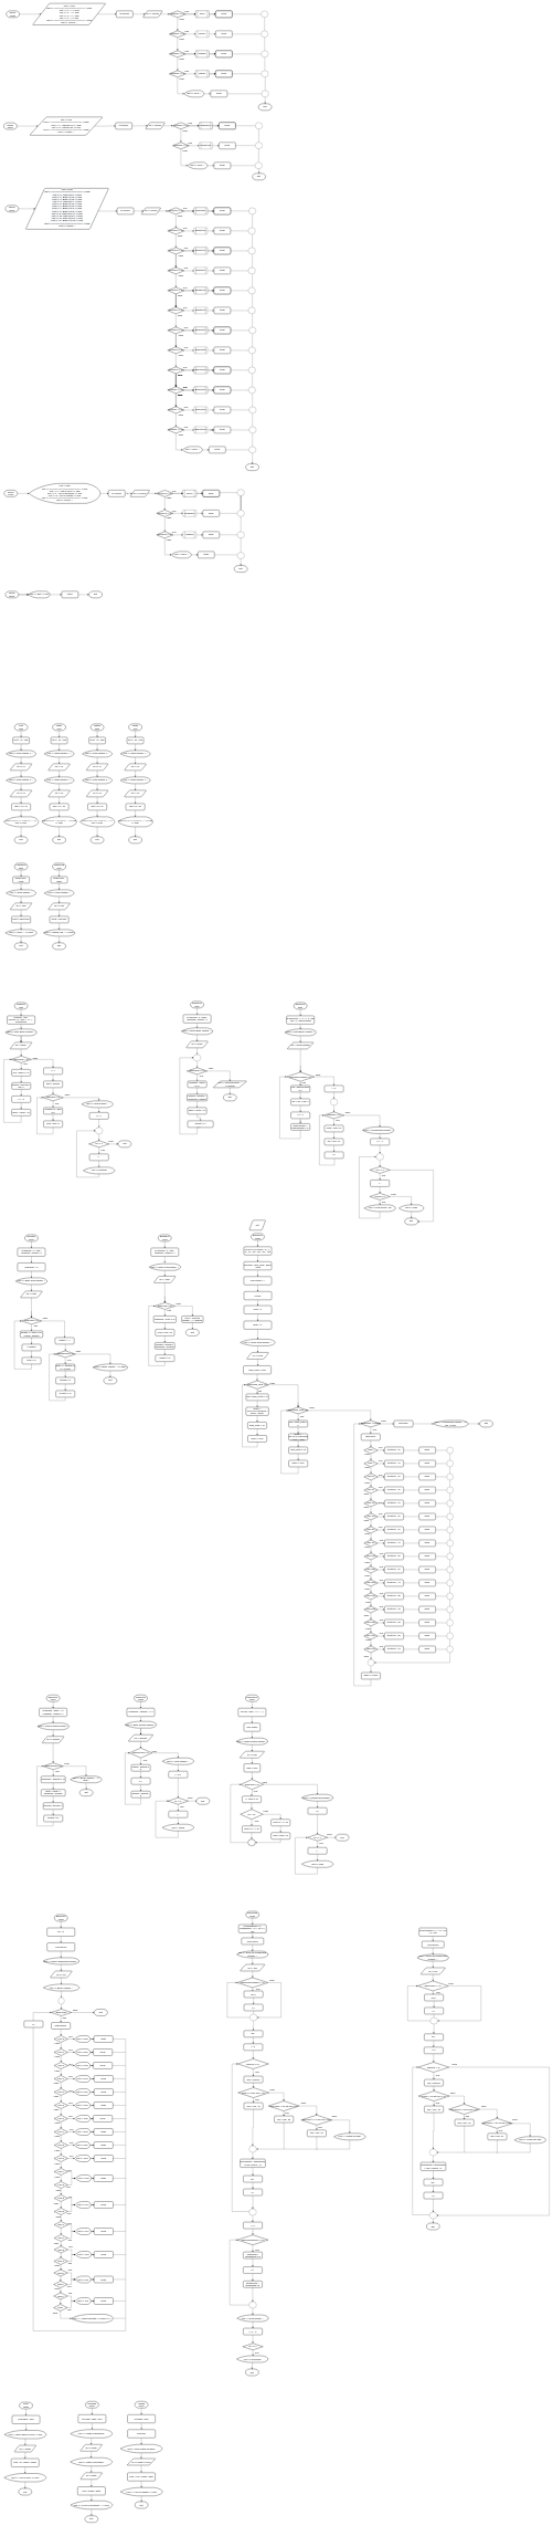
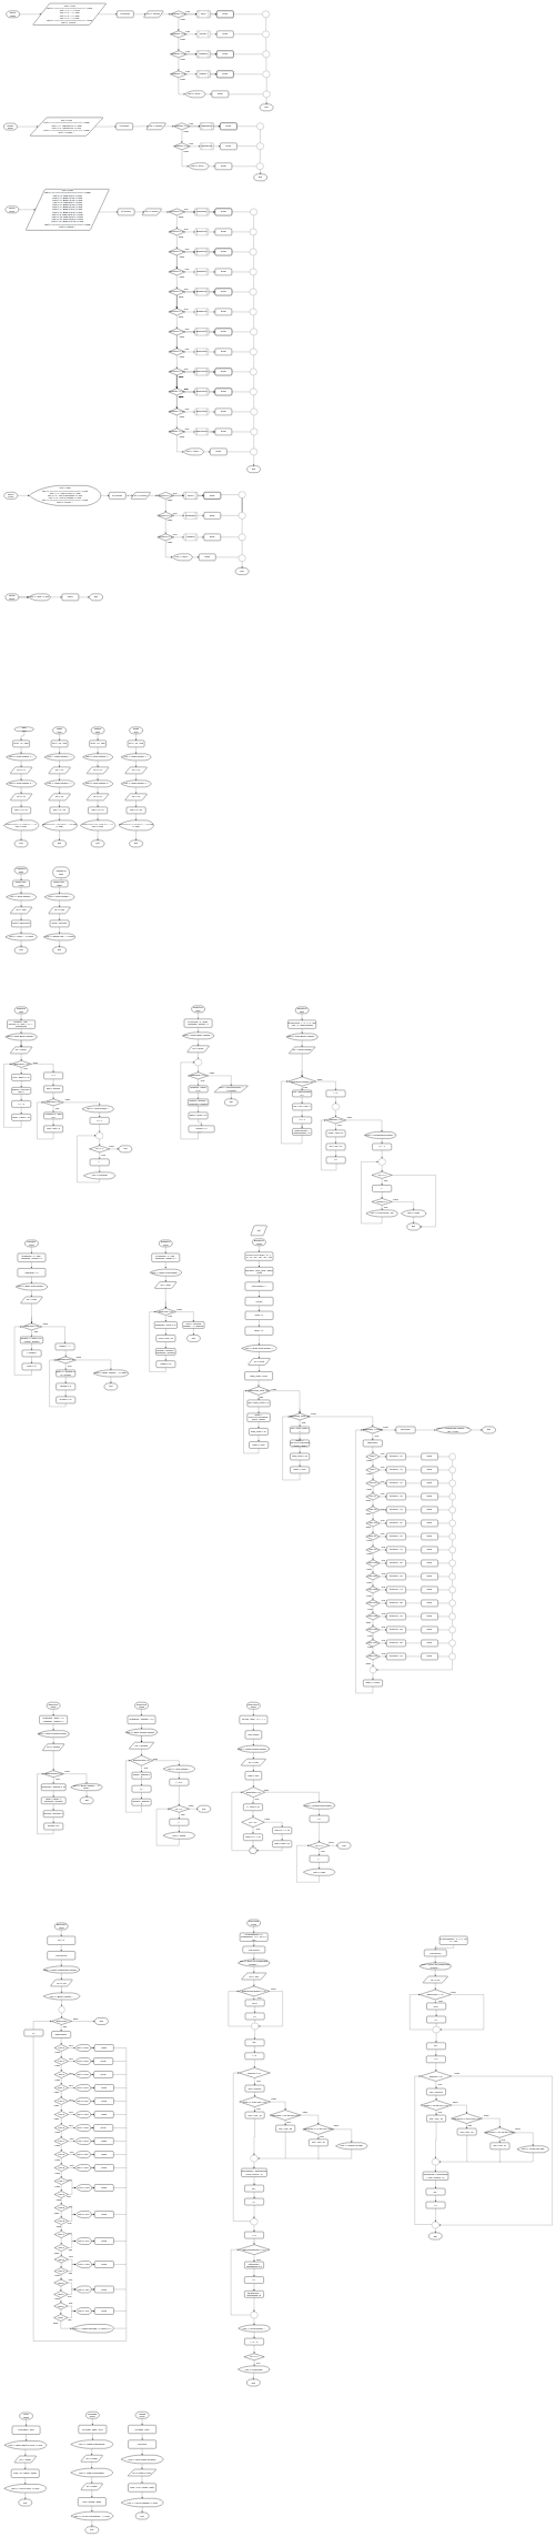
- <mxCell id="4" value="Plus&lt;br&gt;1000" style="strokeWidth=2;html=1;shape=mxgraph.flowchart.terminator;whiteSpace=wrap;" parent="1" vertex="1"><mxGeometry x="85.94" y="4365" width="80" height="40" as="geometry" /></mxCell>
+ <mxCell id="4" value="Plus&lt;br&gt;1000" style="strokeWidth=2;html=1;shape=mxgraph.flowchart.terminator;whiteSpace=wrap;" parent="1" vertex="1"><mxGeometry x="85.94" y="4365" width="115" height="25" as="geometry" /></mxCell>
- <mxCell id="85" value="NaturalLog&lt;br&gt;6000" style="strokeWidth=2;html=1;shape=mxgraph.flowchart.terminator;whiteSpace=wrap;" parent="1" vertex="1"><mxGeometry x="315.94" y="5205" width="80" height="40" as="geometry" /></mxCell>
+ <mxCell id="85" value="NaturalLog&lt;br&gt;6000" style="strokeWidth=2;html=1;shape=mxgraph.flowchart.terminator;whiteSpace=wrap;" parent="1" vertex="1"><mxGeometry x="315.94" y="5205" width="100" height="65" as="geometry" /></mxCell>
- <mxCell id="1254" value="int decimalNum = 0 , i = 0 , len = 0 , rem" style="rounded=1;whiteSpace=wrap;html=1;absoluteArcSize=1;arcSize=14;strokeWidth=2;" parent="1" vertex="1"><mxGeometry x="2529.31" y="11625" width="167.5" height="50" as="geometry" /></mxCell>
+ <mxCell id="1254" value="int decimalNum = 0 , i = 0 , len = 0 , rem" style="rounded=1;whiteSpace=wrap;html=1;absoluteArcSize=1;arcSize=14;strokeWidth=2;" parent="1" vertex="1"><mxGeometry x="2639.31" y="11625" width="167.5" height="50" as="geometry" /></mxCell>
